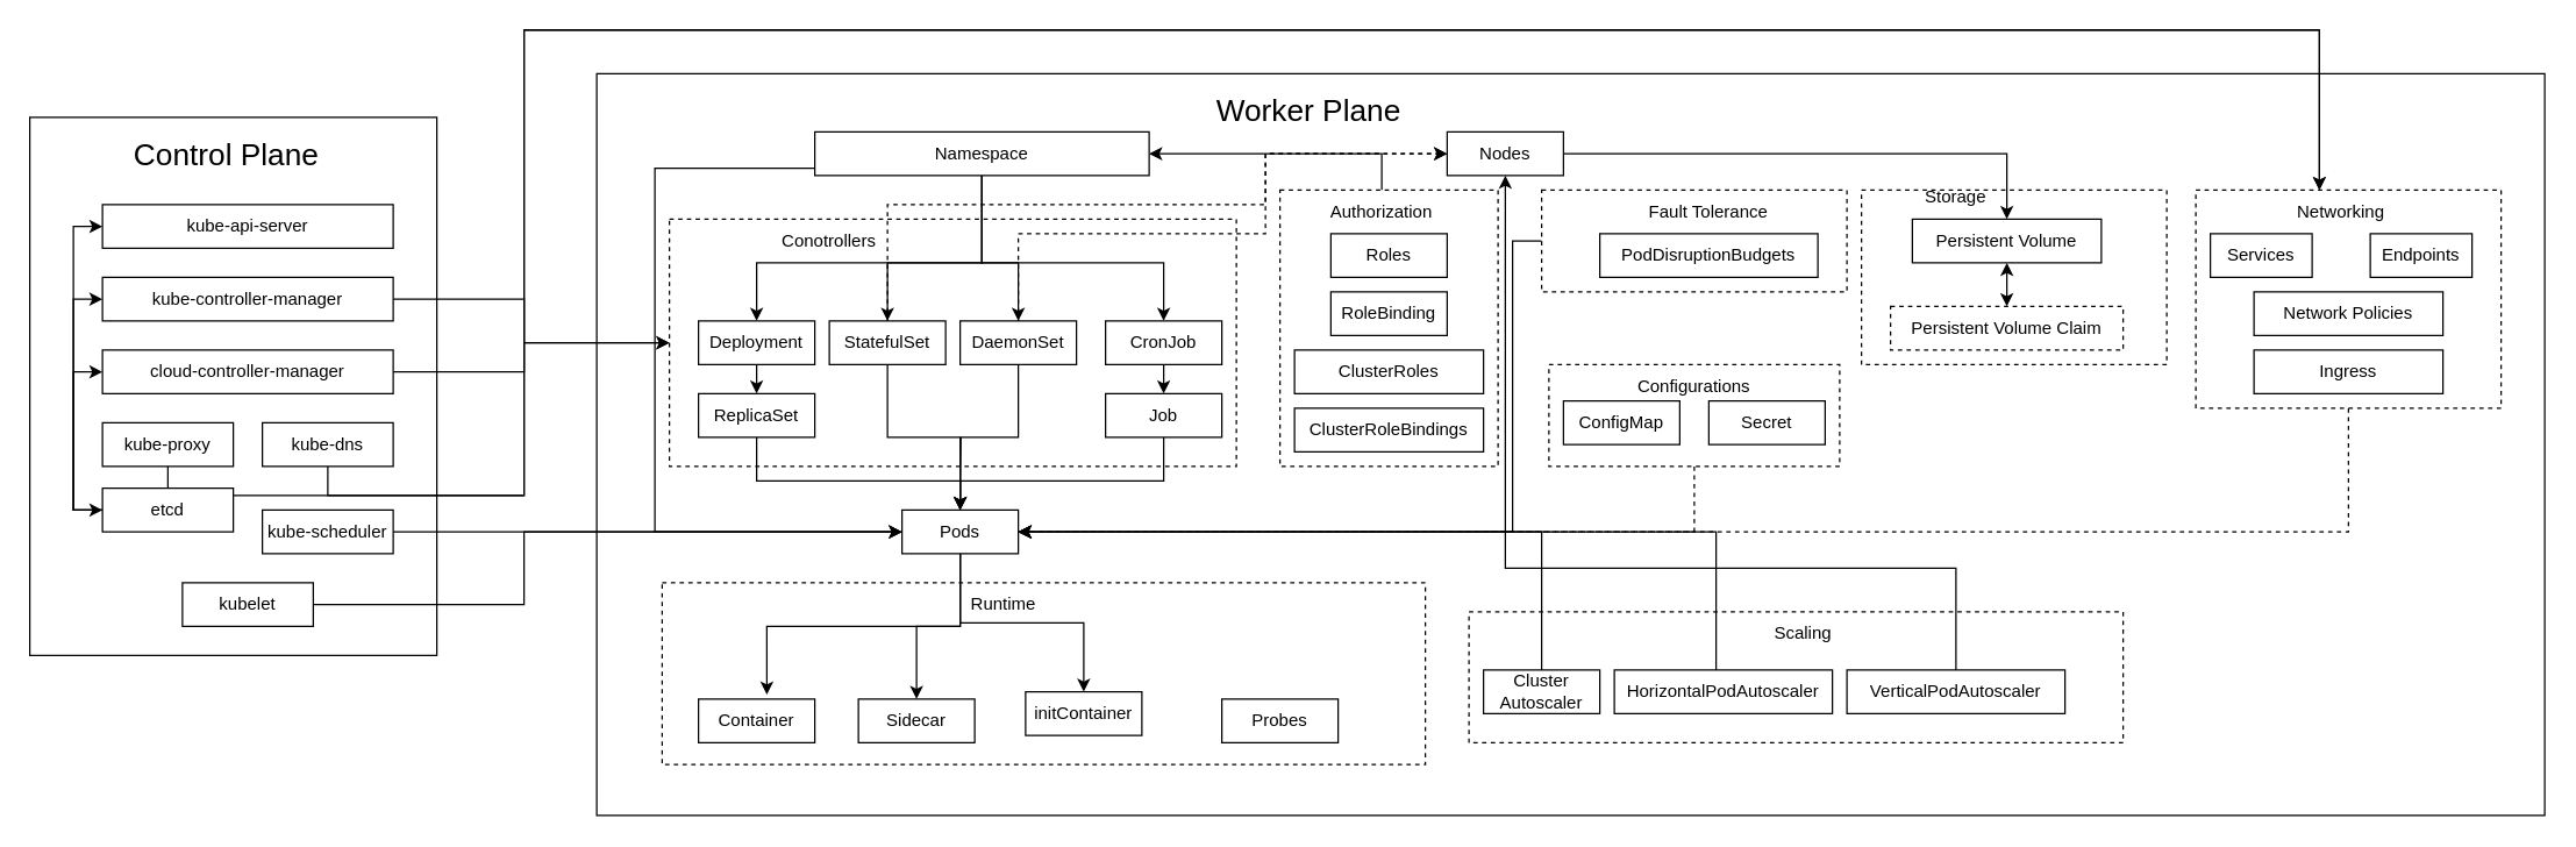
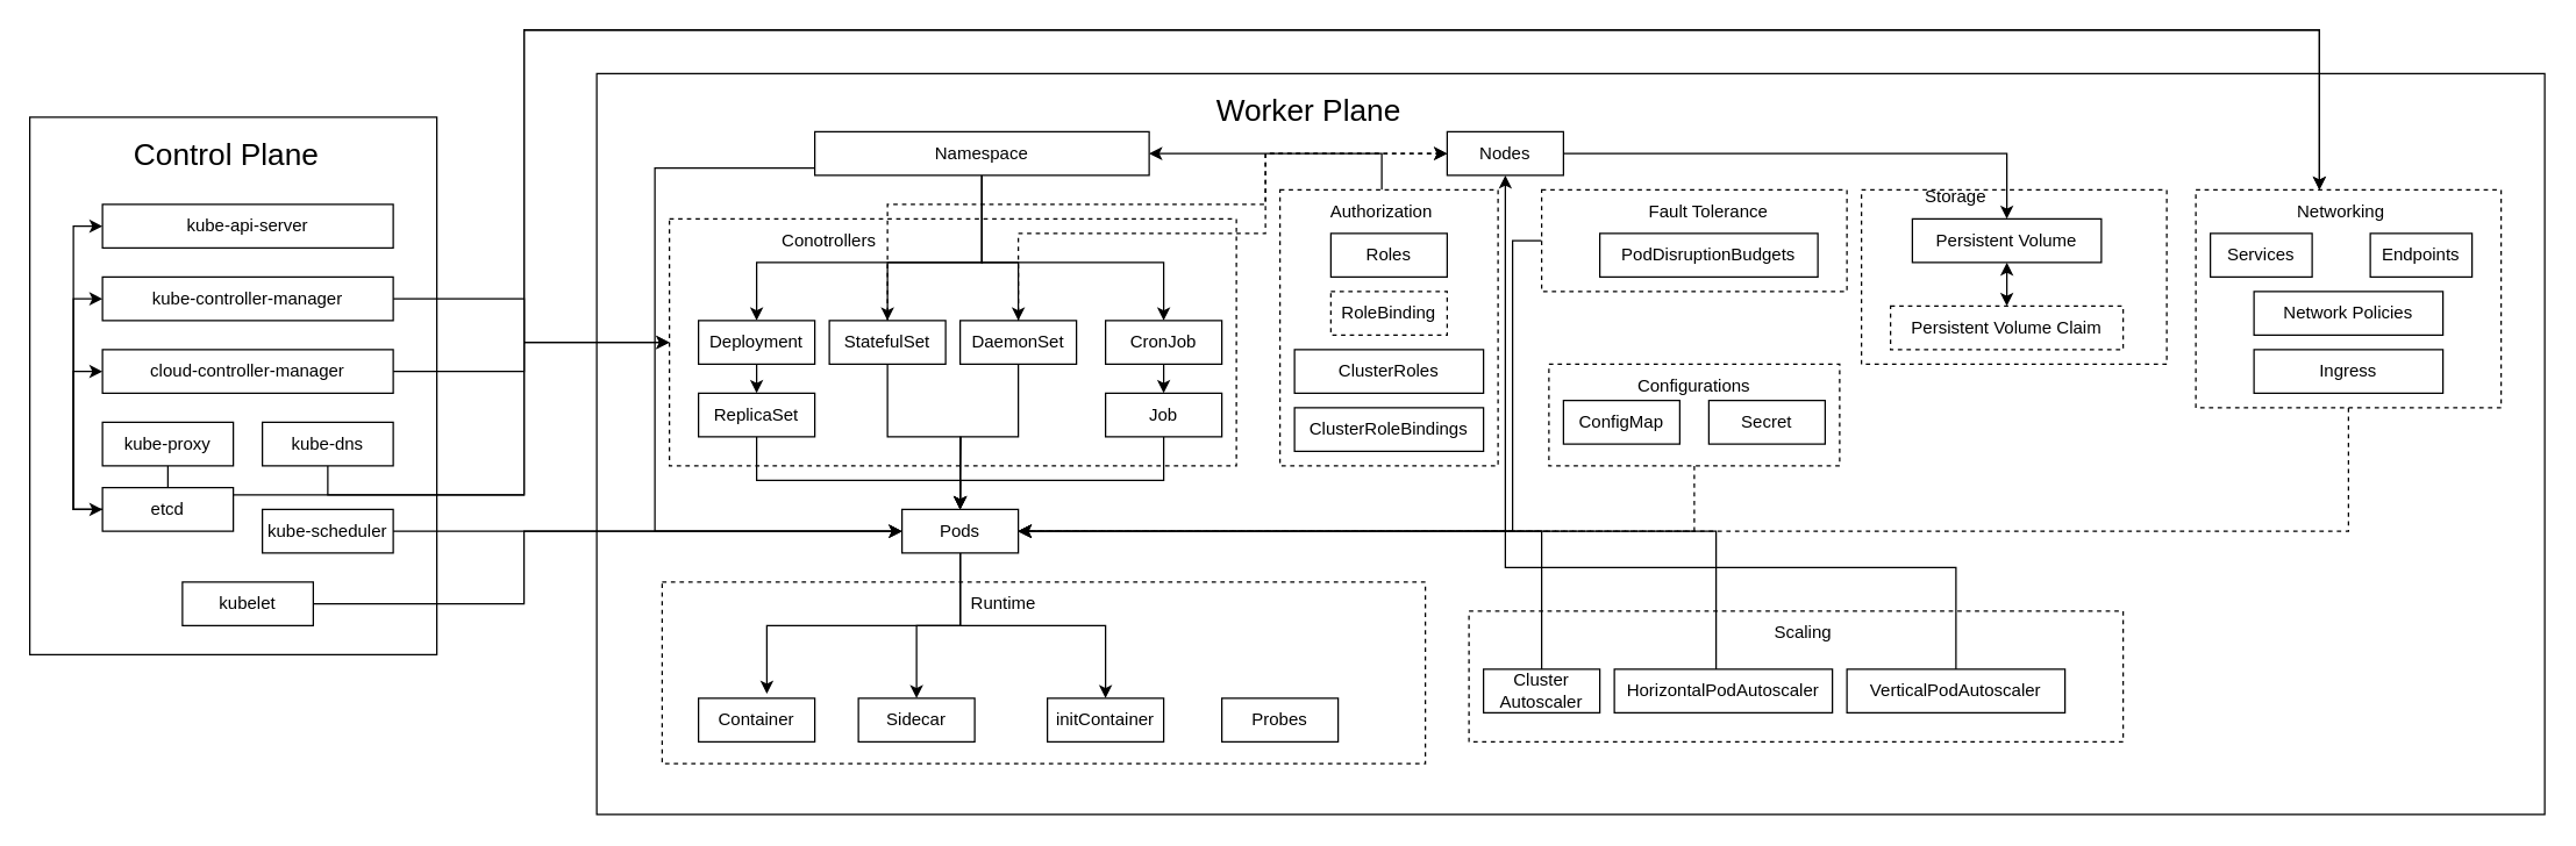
- <mxCell id="78" value="RoleBinding" style="rounded=0;whiteSpace=wrap;html=1;" parent="1" vertex="1"><mxGeometry x="915" y="200" width="80" height="30" as="geometry" /></mxCell>
+ <mxCell id="78" value="RoleBinding" style="rounded=0;whiteSpace=wrap;html=1;dashed=1;" parent="1" vertex="1"><mxGeometry x="915" y="200" width="80" height="30" as="geometry" /></mxCell>
- <mxCell id="48" value="initContainer" style="rounded=0;whiteSpace=wrap;html=1;" parent="1" vertex="1"><mxGeometry x="705" y="475" width="80" height="30" as="geometry" /></mxCell>
+ <mxCell id="48" value="initContainer" style="rounded=0;whiteSpace=wrap;html=1;" parent="1" vertex="1"><mxGeometry x="720" y="480" width="80" height="30" as="geometry" /></mxCell>
